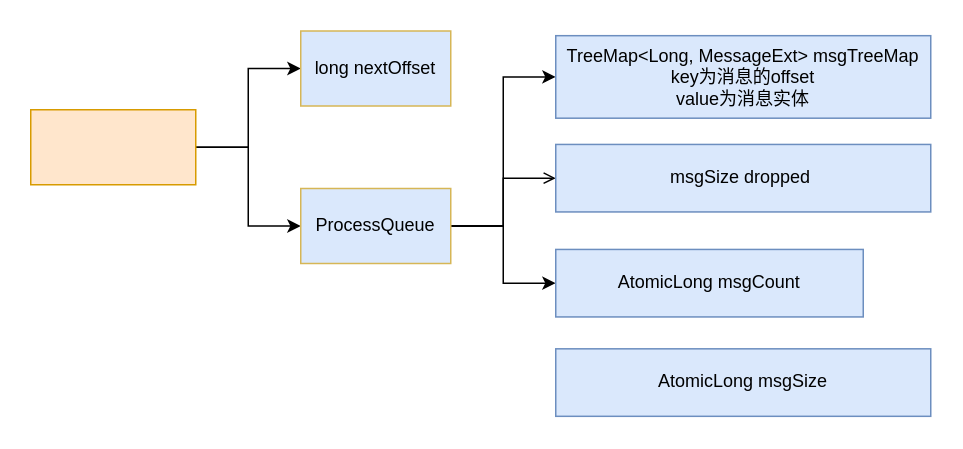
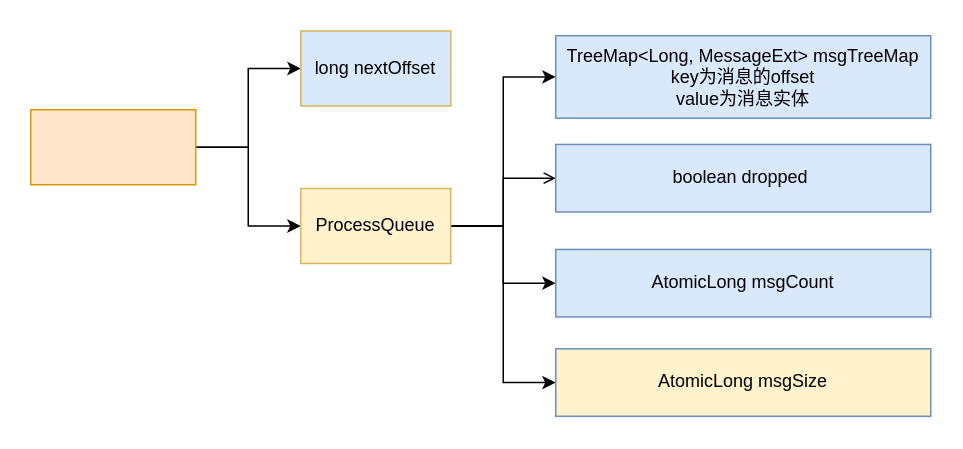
- <mxCell id="12" value="msgSize dropped&amp;nbsp;" style="rounded=0;whiteSpace=wrap;html=1;fillColor=#dae8fc;strokeColor=#6c8ebf;" parent="1" vertex="1"><mxGeometry x="370" y="95.63" width="250" height="45" as="geometry" /></mxCell>
+ <mxCell id="12" value="boolean dropped&amp;nbsp;" style="rounded=0;whiteSpace=wrap;html=1;fillColor=#dae8fc;strokeColor=#6c8ebf;" parent="1" vertex="1"><mxGeometry x="370" y="95.63" width="250" height="45" as="geometry" /></mxCell>
- <mxCell id="10" value="ProcessQueue" style="rounded=0;whiteSpace=wrap;html=1;fillColor=#dae8fc;strokeColor=#d6b656;" parent="1" vertex="1"><mxGeometry x="200" y="125" width="100" height="50" as="geometry" /></mxCell>
+ <mxCell id="10" value="ProcessQueue" style="rounded=0;whiteSpace=wrap;html=1;fillColor=#fff2cc;strokeColor=#d6b656;" parent="1" vertex="1"><mxGeometry x="200" y="125" width="100" height="50" as="geometry" /></mxCell>
- <mxCell id="13" value="AtomicLong msgCount" style="rounded=0;whiteSpace=wrap;html=1;fillColor=#dae8fc;strokeColor=#6c8ebf;" vertex="1" parent="1"><mxGeometry x="370" y="165.63" width="205" height="45" as="geometry" /></mxCell>
+ <mxCell id="13" value="AtomicLong msgCount" style="rounded=0;whiteSpace=wrap;html=1;fillColor=#dae8fc;strokeColor=#6c8ebf;" vertex="1" parent="1"><mxGeometry x="370" y="165.63" width="250" height="45" as="geometry" /></mxCell>
+ <mxCell id="9" style="edgeStyle=orthogonalEdgeStyle;rounded=0;orthogonalLoop=1;jettySize=auto;html=1;exitX=1;exitY=0.5;exitDx=0;exitDy=0;entryX=0;entryY=0.5;entryDx=0;entryDy=0;" edge="1" parent="1" source="10" target="14"><mxGeometry relative="1" as="geometry" /></mxCell>
- <mxCell id="14" value="AtomicLong msgSize" style="rounded=0;whiteSpace=wrap;html=1;fillColor=#dae8fc;strokeColor=#6c8ebf;" vertex="1" parent="1"><mxGeometry x="370" y="231.88" width="250" height="45" as="geometry" /></mxCell>
+ <mxCell id="14" value="AtomicLong msgSize" style="rounded=0;whiteSpace=wrap;html=1;fillColor=#fff2cc;strokeColor=#6c8ebf;" vertex="1" parent="1"><mxGeometry x="370" y="231.88" width="250" height="45" as="geometry" /></mxCell>
